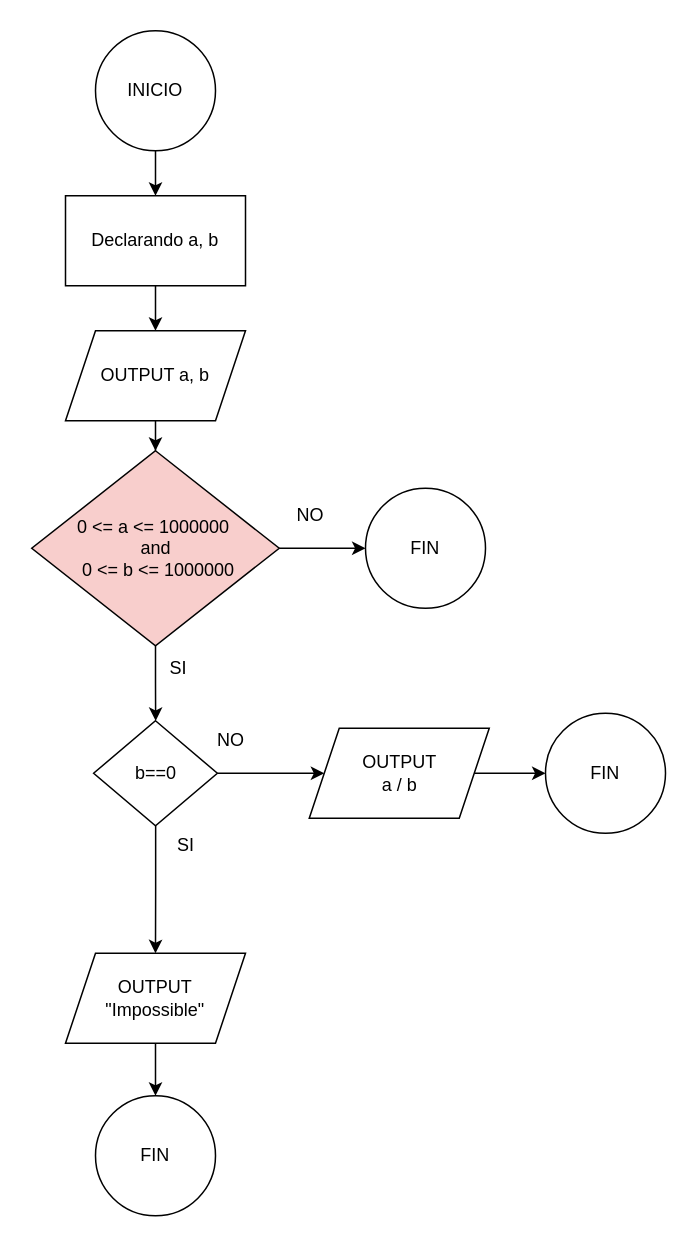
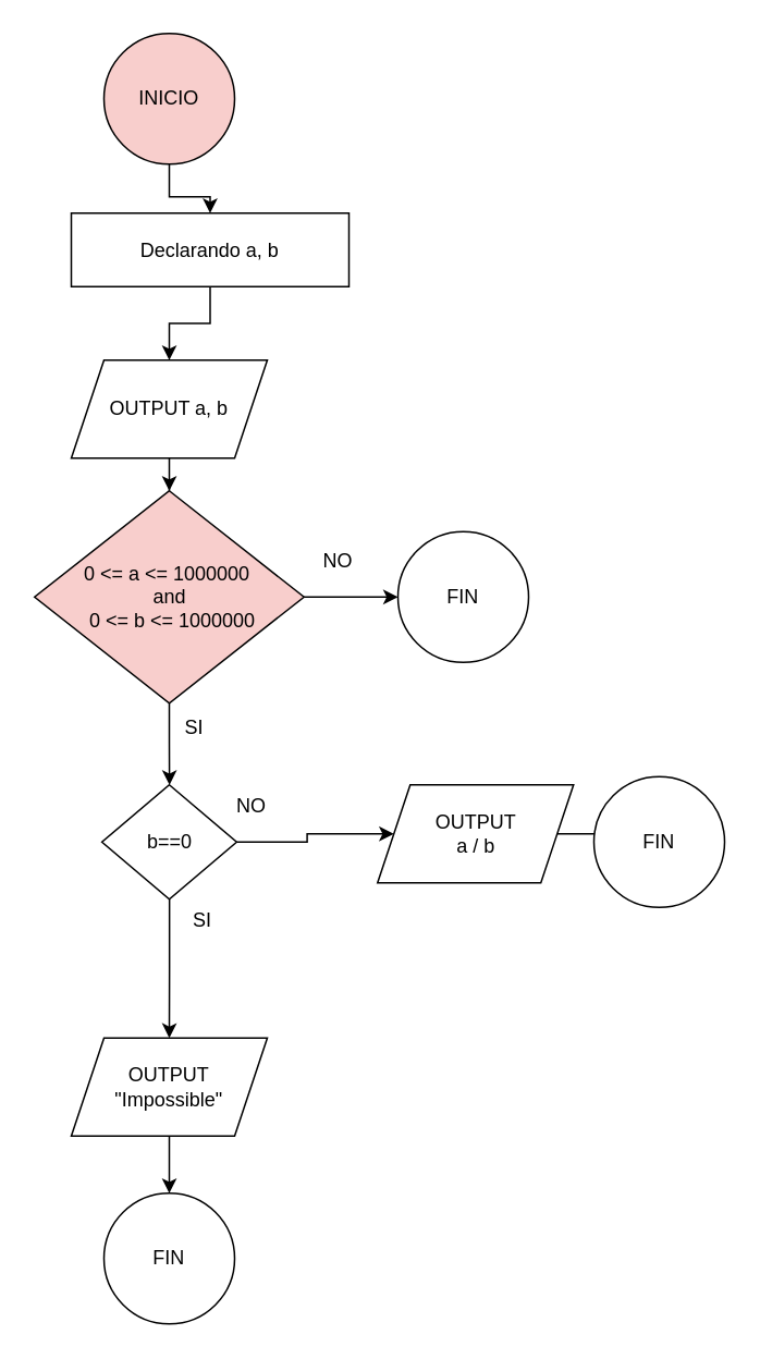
- <mxCell id="3" value="INICIO" style="ellipse;whiteSpace=wrap;html=1;" vertex="1" parent="1"><mxGeometry x="63" y="20" width="80" height="80" as="geometry" /></mxCell>
+ <mxCell id="3" value="INICIO" style="ellipse;whiteSpace=wrap;html=1;fillColor=#f8cecc;" vertex="1" parent="1"><mxGeometry x="63" y="20" width="80" height="80" as="geometry" /></mxCell>
- <mxCell id="5" value="Declarando a, b" style="whiteSpace=wrap;html=1;" vertex="1" parent="1"><mxGeometry x="43" y="130" width="120" height="60" as="geometry" /></mxCell>
+ <mxCell id="5" value="Declarando a, b" style="whiteSpace=wrap;html=1;" vertex="1" parent="1"><mxGeometry x="43" y="130" width="170" height="45" as="geometry" /></mxCell>
- <mxCell id="20" value="OUTPUT&lt;div&gt;a / b&lt;/div&gt;" style="shape=parallelogram;perimeter=parallelogramPerimeter;whiteSpace=wrap;html=1;fixedSize=1;" vertex="1" parent="1"><mxGeometry x="205.5" y="485" width="120" height="60" as="geometry" /></mxCell>
+ <mxCell id="20" value="OUTPUT&lt;div&gt;a / b&lt;/div&gt;" style="shape=parallelogram;perimeter=parallelogramPerimeter;whiteSpace=wrap;html=1;fixedSize=1;" vertex="1" parent="1"><mxGeometry x="230.5" y="480" width="120" height="60" as="geometry" /></mxCell>
